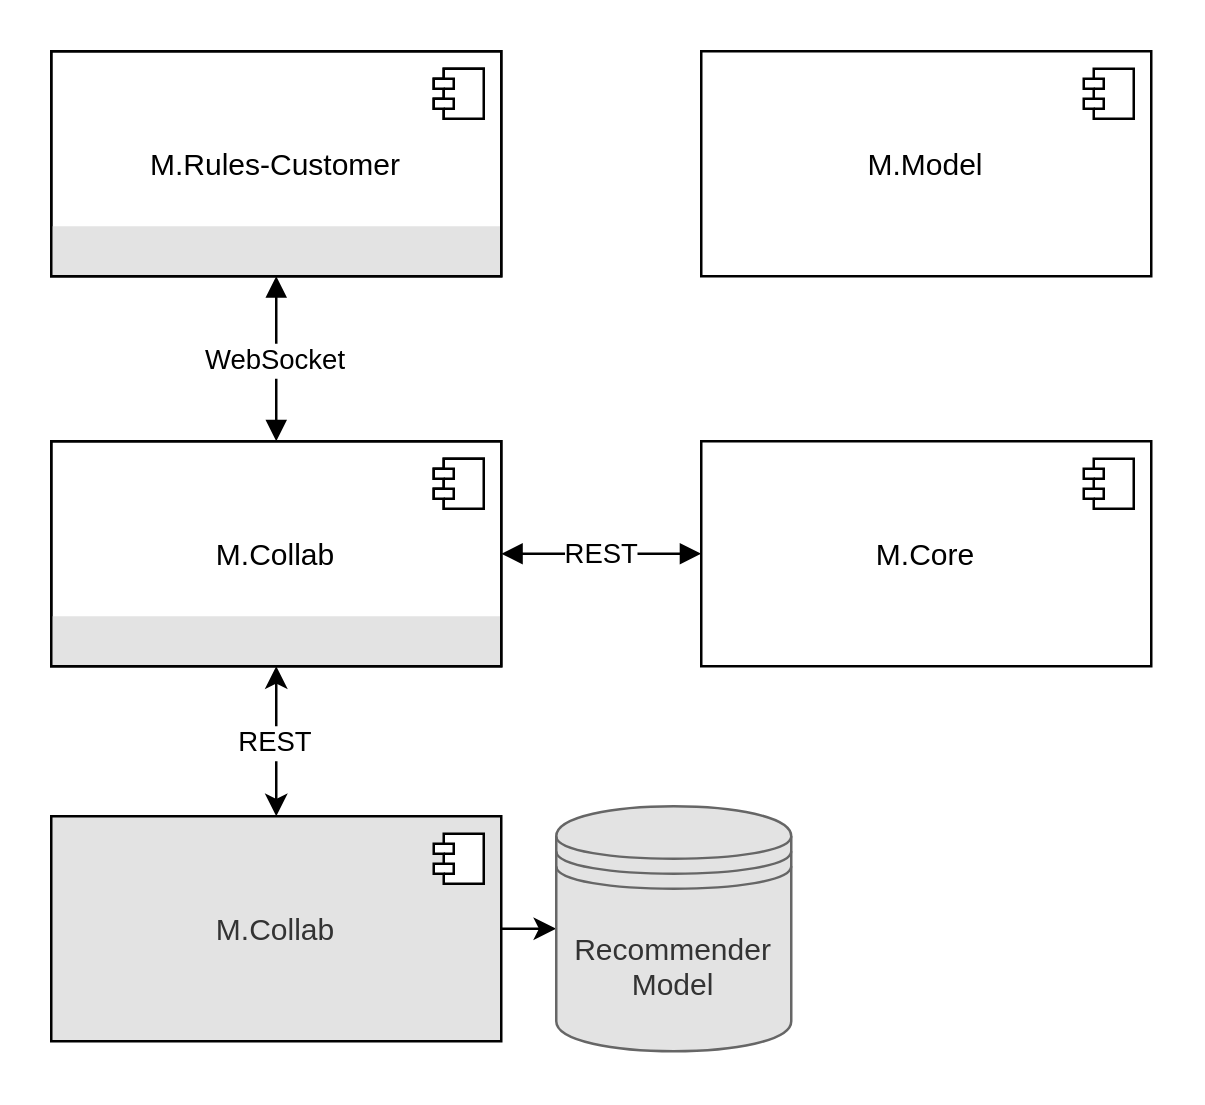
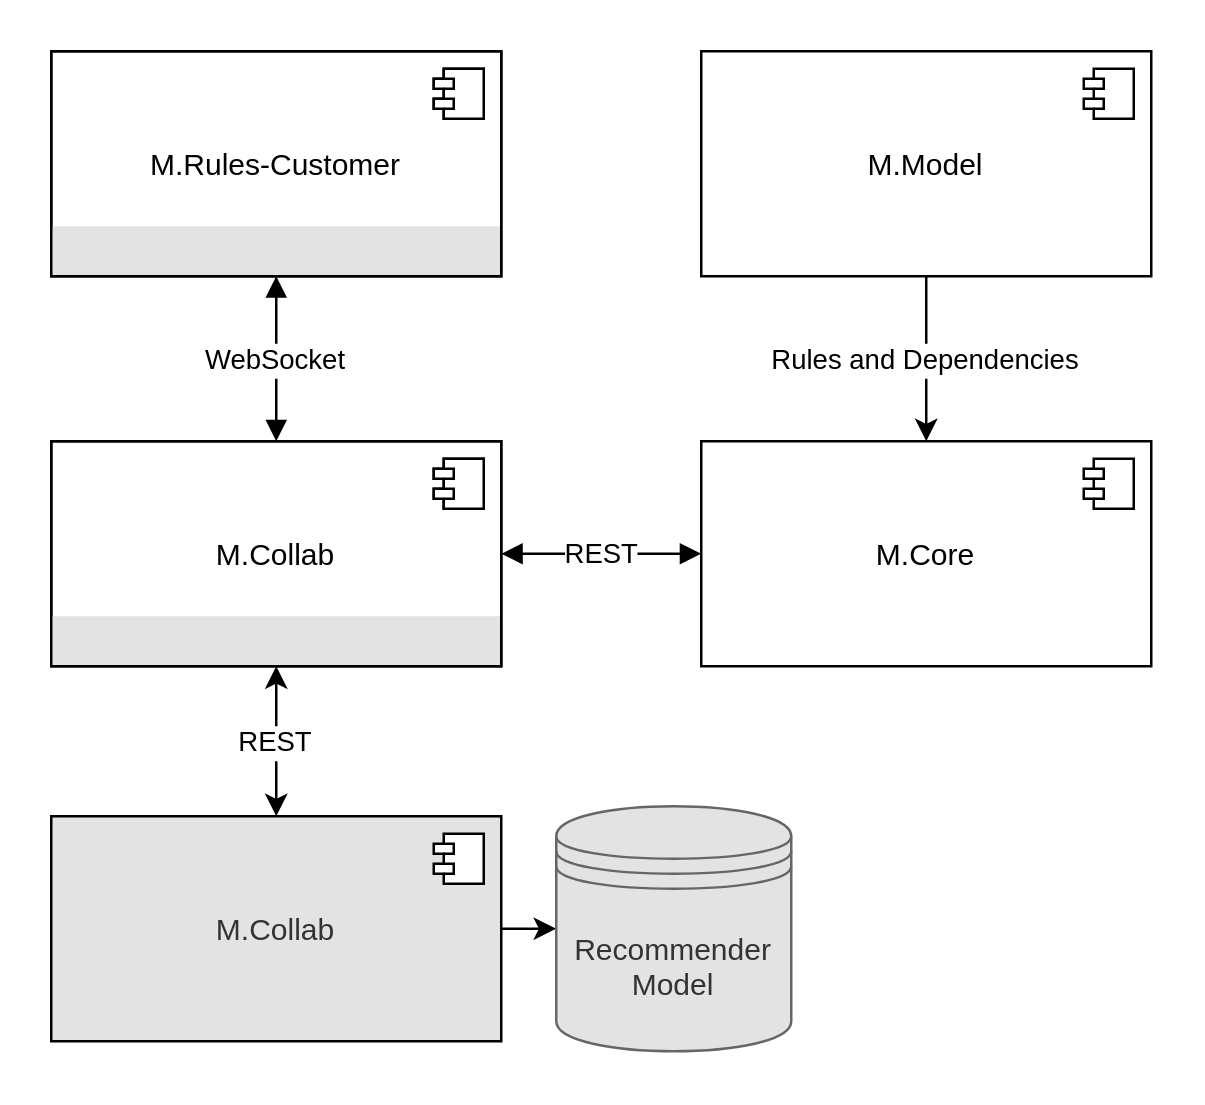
+ <mxCell id="2" value="Rules and Dependencies" style="edgeStyle=orthogonalEdgeStyle;rounded=0;orthogonalLoop=1;jettySize=auto;" parent="1" source="3" target="9" edge="1"><mxGeometry x="-0.011" relative="1" as="geometry"><mxPoint as="offset" /></mxGeometry></mxCell>
